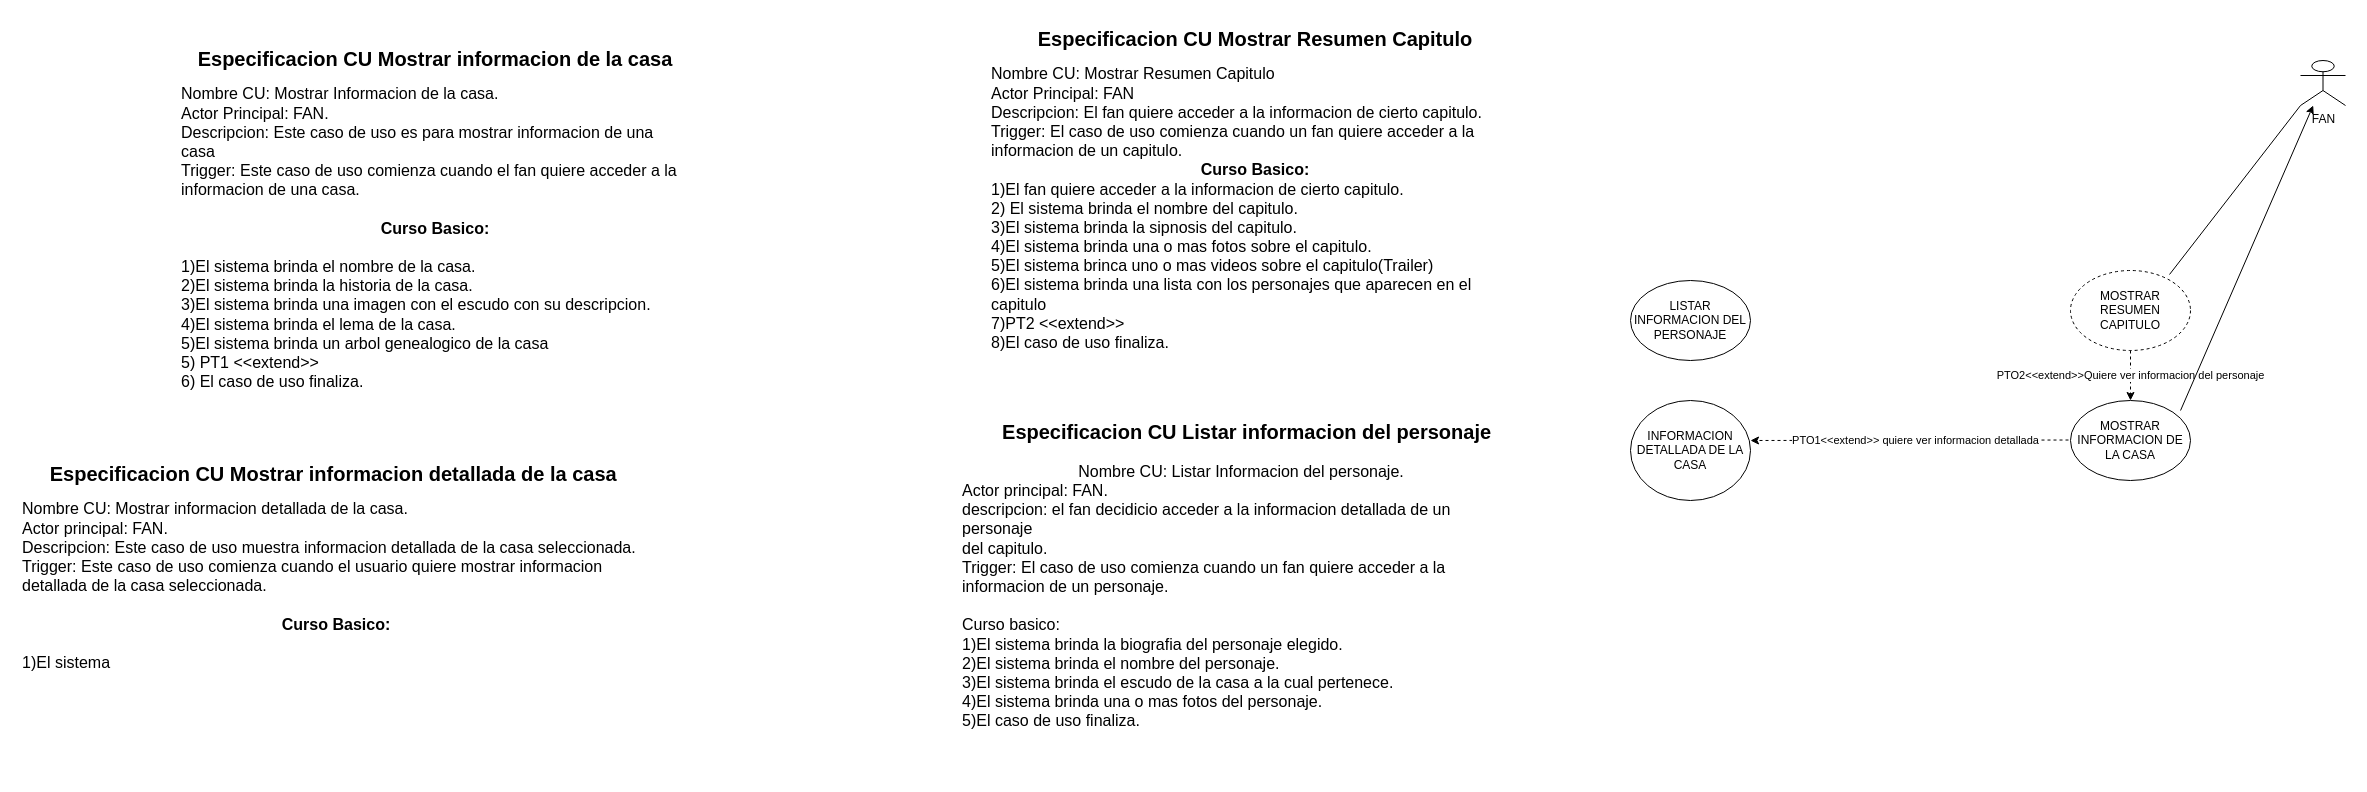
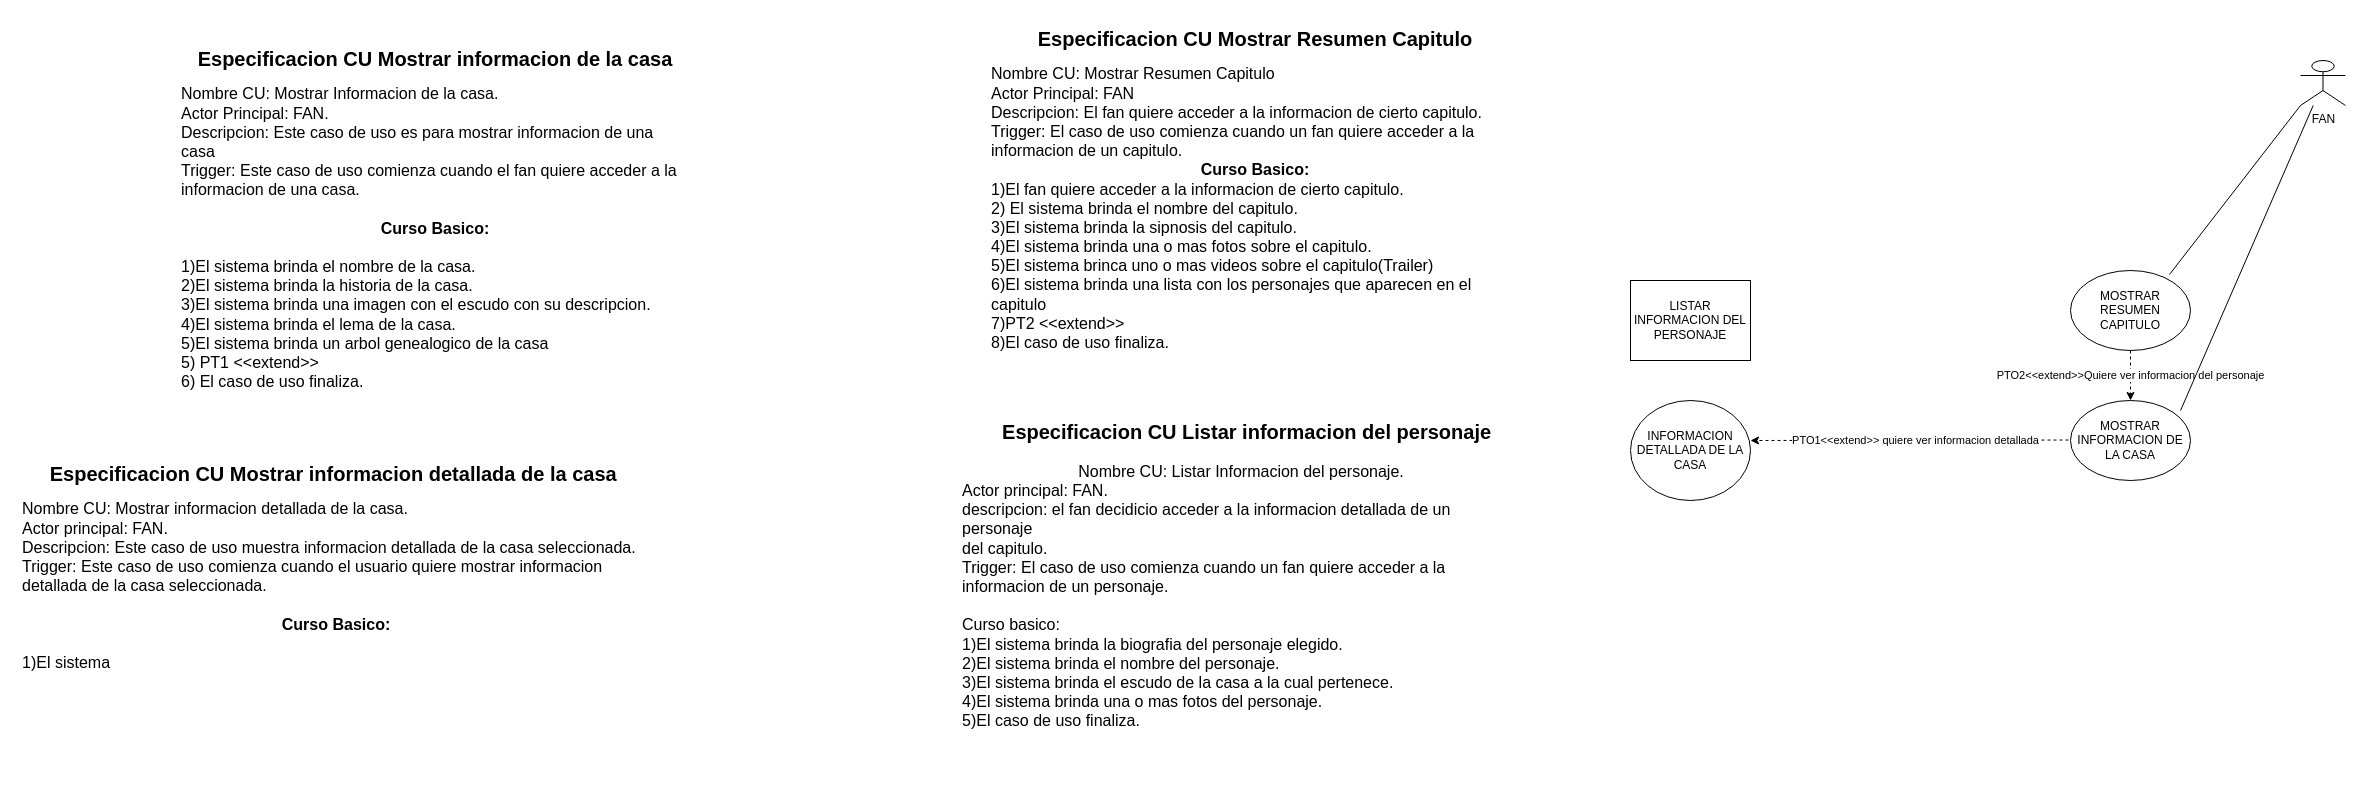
- <mxCell id="12" value="" style="endArrow=classic;html=1;rounded=0;exitX=0.917;exitY=0.125;exitDx=0;exitDy=0;exitPerimeter=0;" parent="1" target="4" edge="1" source="3"><mxGeometry width="50" height="50" relative="1" as="geometry"><mxPoint x="2200" y="430" as="sourcePoint" /><mxPoint x="2250" y="380" as="targetPoint" /></mxGeometry></mxCell>
+ <mxCell id="12" value="" style="endArrow=none;html=1;rounded=0;exitX=0.917;exitY=0.125;exitDx=0;exitDy=0;exitPerimeter=0;" parent="1" target="4" edge="1" source="3"><mxGeometry width="50" height="50" relative="1" as="geometry"><mxPoint x="2200" y="430" as="sourcePoint" /><mxPoint x="2250" y="380" as="targetPoint" /></mxGeometry></mxCell>
- <mxCell id="7" value="MOSTRAR RESUMEN CAPITULO" style="ellipse;whiteSpace=wrap;html=1;dashed=1;" parent="1" vertex="1"><mxGeometry x="2070" y="270" width="120" height="80" as="geometry" /></mxCell>
+ <mxCell id="7" value="MOSTRAR RESUMEN CAPITULO" style="ellipse;whiteSpace=wrap;html=1;" parent="1" vertex="1"><mxGeometry x="2070" y="270" width="120" height="80" as="geometry" /></mxCell>
- <mxCell id="8" value="LISTAR INFORMACION DEL PERSONAJE" style="ellipse;whiteSpace=wrap;html=1;" parent="1" vertex="1"><mxGeometry x="1630" y="280" width="120" height="80" as="geometry" /></mxCell>
+ <mxCell id="8" value="LISTAR INFORMACION DEL PERSONAJE" style="whiteSpace=wrap;html=1;rounded=0;" parent="1" vertex="1"><mxGeometry x="1630" y="280" width="120" height="80" as="geometry" /></mxCell>
